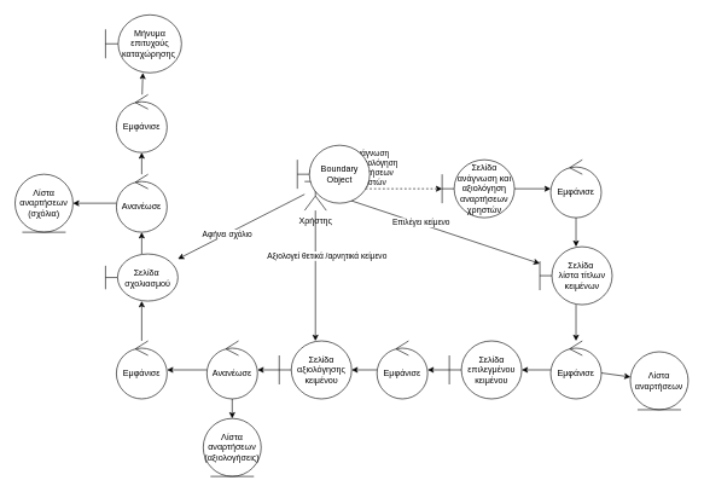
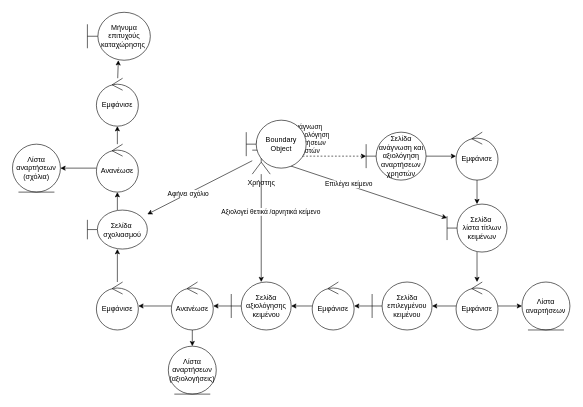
- <mxCell id="22" value="Λίστα αναρτήσεων" style="ellipse;shape=umlEntity;whiteSpace=wrap;html=1;" vertex="1" parent="1"><mxGeometry x="870" y="485" width="80" height="80" as="geometry" /></mxCell>
+ <mxCell id="22" value="Λίστα αναρτήσεων" style="ellipse;shape=umlEntity;whiteSpace=wrap;html=1;" vertex="1" parent="1"><mxGeometry x="870" y="470" width="80" height="80" as="geometry" /></mxCell>
